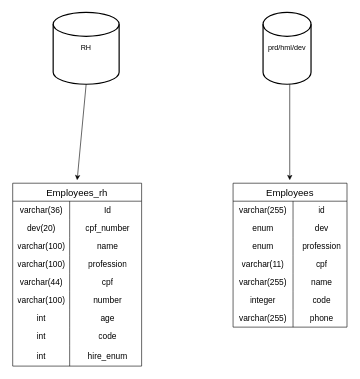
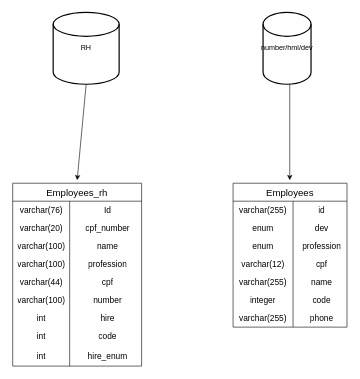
- <mxCell id="31" value="prd/hml/dev" style="strokeWidth=2;html=1;shape=mxgraph.flowchart.database;whiteSpace=wrap;" vertex="1" parent="1"><mxGeometry x="438" y="20" width="80" height="120" as="geometry" /></mxCell>
+ <mxCell id="31" value="number/hml/dev" style="strokeWidth=2;html=1;shape=mxgraph.flowchart.database;whiteSpace=wrap;" vertex="1" parent="1"><mxGeometry x="438" y="20" width="80" height="120" as="geometry" /></mxCell>
- <mxCell id="4" value="&lt;font style=&quot;font-size: 14px;&quot;&gt;varchar(36)&lt;/font&gt;" style="shape=partialRectangle;html=1;whiteSpace=wrap;connectable=0;fillColor=none;top=0;left=0;bottom=0;right=0;overflow=hidden;pointerEvents=1;strokeColor=inherit;fontSize=16;" vertex="1" parent="3"><mxGeometry width="95" height="30" as="geometry"><mxRectangle width="95" height="30" as="alternateBounds" /></mxGeometry></mxCell>
+ <mxCell id="4" value="&lt;font style=&quot;font-size: 14px;&quot;&gt;varchar(76)&lt;/font&gt;" style="shape=partialRectangle;html=1;whiteSpace=wrap;connectable=0;fillColor=none;top=0;left=0;bottom=0;right=0;overflow=hidden;pointerEvents=1;strokeColor=inherit;fontSize=16;" vertex="1" parent="3"><mxGeometry width="95" height="30" as="geometry"><mxRectangle width="95" height="30" as="alternateBounds" /></mxGeometry></mxCell>
- <mxCell id="7" value="&lt;font style=&quot;font-size: 14px;&quot;&gt;dev(20)&lt;/font&gt;" style="shape=partialRectangle;html=1;whiteSpace=wrap;connectable=0;fillColor=none;top=0;left=0;bottom=0;right=0;overflow=hidden;strokeColor=inherit;fontSize=16;" vertex="1" parent="6"><mxGeometry width="95" height="30" as="geometry"><mxRectangle width="95" height="30" as="alternateBounds" /></mxGeometry></mxCell>
+ <mxCell id="7" value="&lt;font style=&quot;font-size: 14px;&quot;&gt;varchar(20)&lt;/font&gt;" style="shape=partialRectangle;html=1;whiteSpace=wrap;connectable=0;fillColor=none;top=0;left=0;bottom=0;right=0;overflow=hidden;strokeColor=inherit;fontSize=16;" vertex="1" parent="6"><mxGeometry width="95" height="30" as="geometry"><mxRectangle width="95" height="30" as="alternateBounds" /></mxGeometry></mxCell>
- <mxCell id="43" value="&lt;font style=&quot;font-size: 14px;&quot;&gt;varchar(11)&lt;/font&gt;" style="shape=partialRectangle;html=1;whiteSpace=wrap;connectable=0;fillColor=none;top=0;left=0;bottom=0;right=0;overflow=hidden;strokeColor=inherit;fontSize=16;" vertex="1" parent="42"><mxGeometry width="100" height="30" as="geometry"><mxRectangle width="100" height="30" as="alternateBounds" /></mxGeometry></mxCell>
+ <mxCell id="43" value="&lt;font style=&quot;font-size: 14px;&quot;&gt;varchar(12)&lt;/font&gt;" style="shape=partialRectangle;html=1;whiteSpace=wrap;connectable=0;fillColor=none;top=0;left=0;bottom=0;right=0;overflow=hidden;strokeColor=inherit;fontSize=16;" vertex="1" parent="42"><mxGeometry width="100" height="30" as="geometry"><mxRectangle width="100" height="30" as="alternateBounds" /></mxGeometry></mxCell>
- <mxCell id="23" value="&lt;font style=&quot;font-size: 14px;&quot;&gt;age&lt;/font&gt;" style="shape=partialRectangle;html=1;whiteSpace=wrap;connectable=0;fillColor=none;top=0;left=0;bottom=0;right=0;align=center;spacingLeft=6;overflow=hidden;strokeColor=inherit;fontSize=16;" vertex="1" parent="21"><mxGeometry x="95" width="120" height="30" as="geometry"><mxRectangle width="120" height="30" as="alternateBounds" /></mxGeometry></mxCell>
+ <mxCell id="23" value="&lt;font style=&quot;font-size: 14px;&quot;&gt;hire&lt;/font&gt;" style="shape=partialRectangle;html=1;whiteSpace=wrap;connectable=0;fillColor=none;top=0;left=0;bottom=0;right=0;align=center;spacingLeft=6;overflow=hidden;strokeColor=inherit;fontSize=16;" vertex="1" parent="21"><mxGeometry x="95" width="120" height="30" as="geometry"><mxRectangle width="120" height="30" as="alternateBounds" /></mxGeometry></mxCell>
